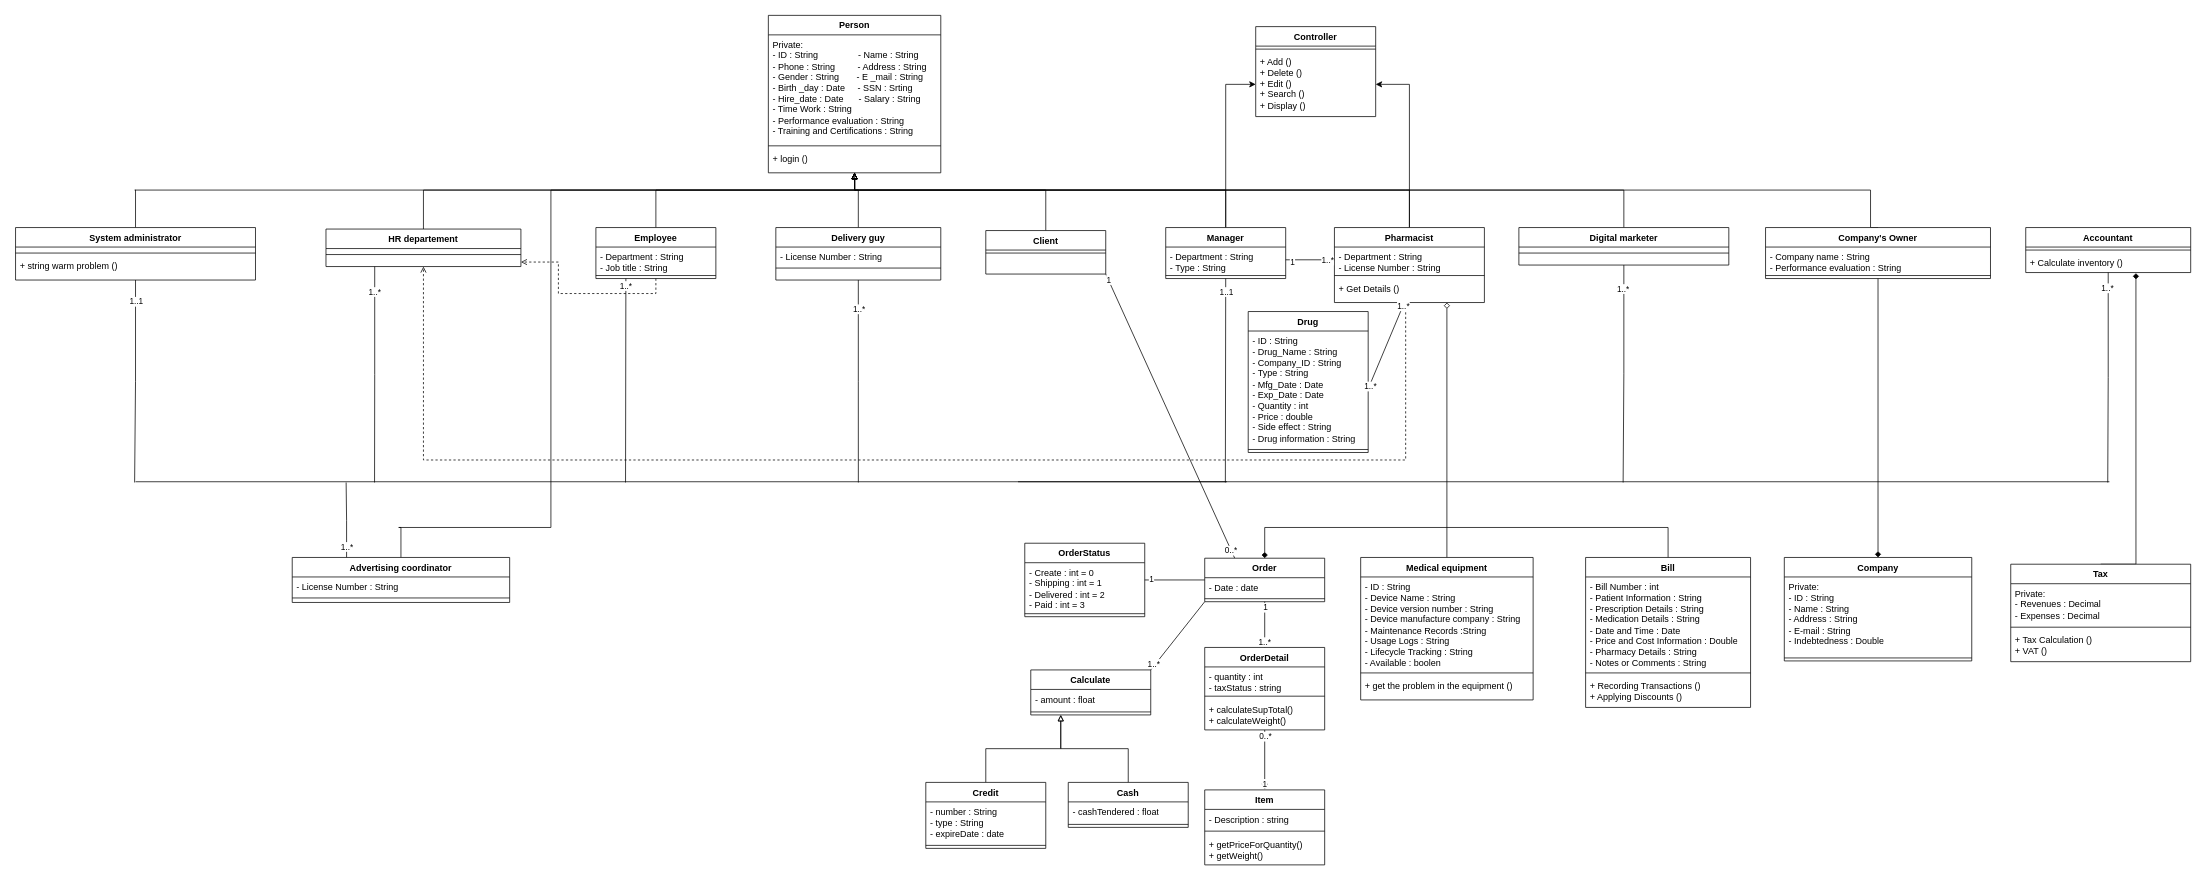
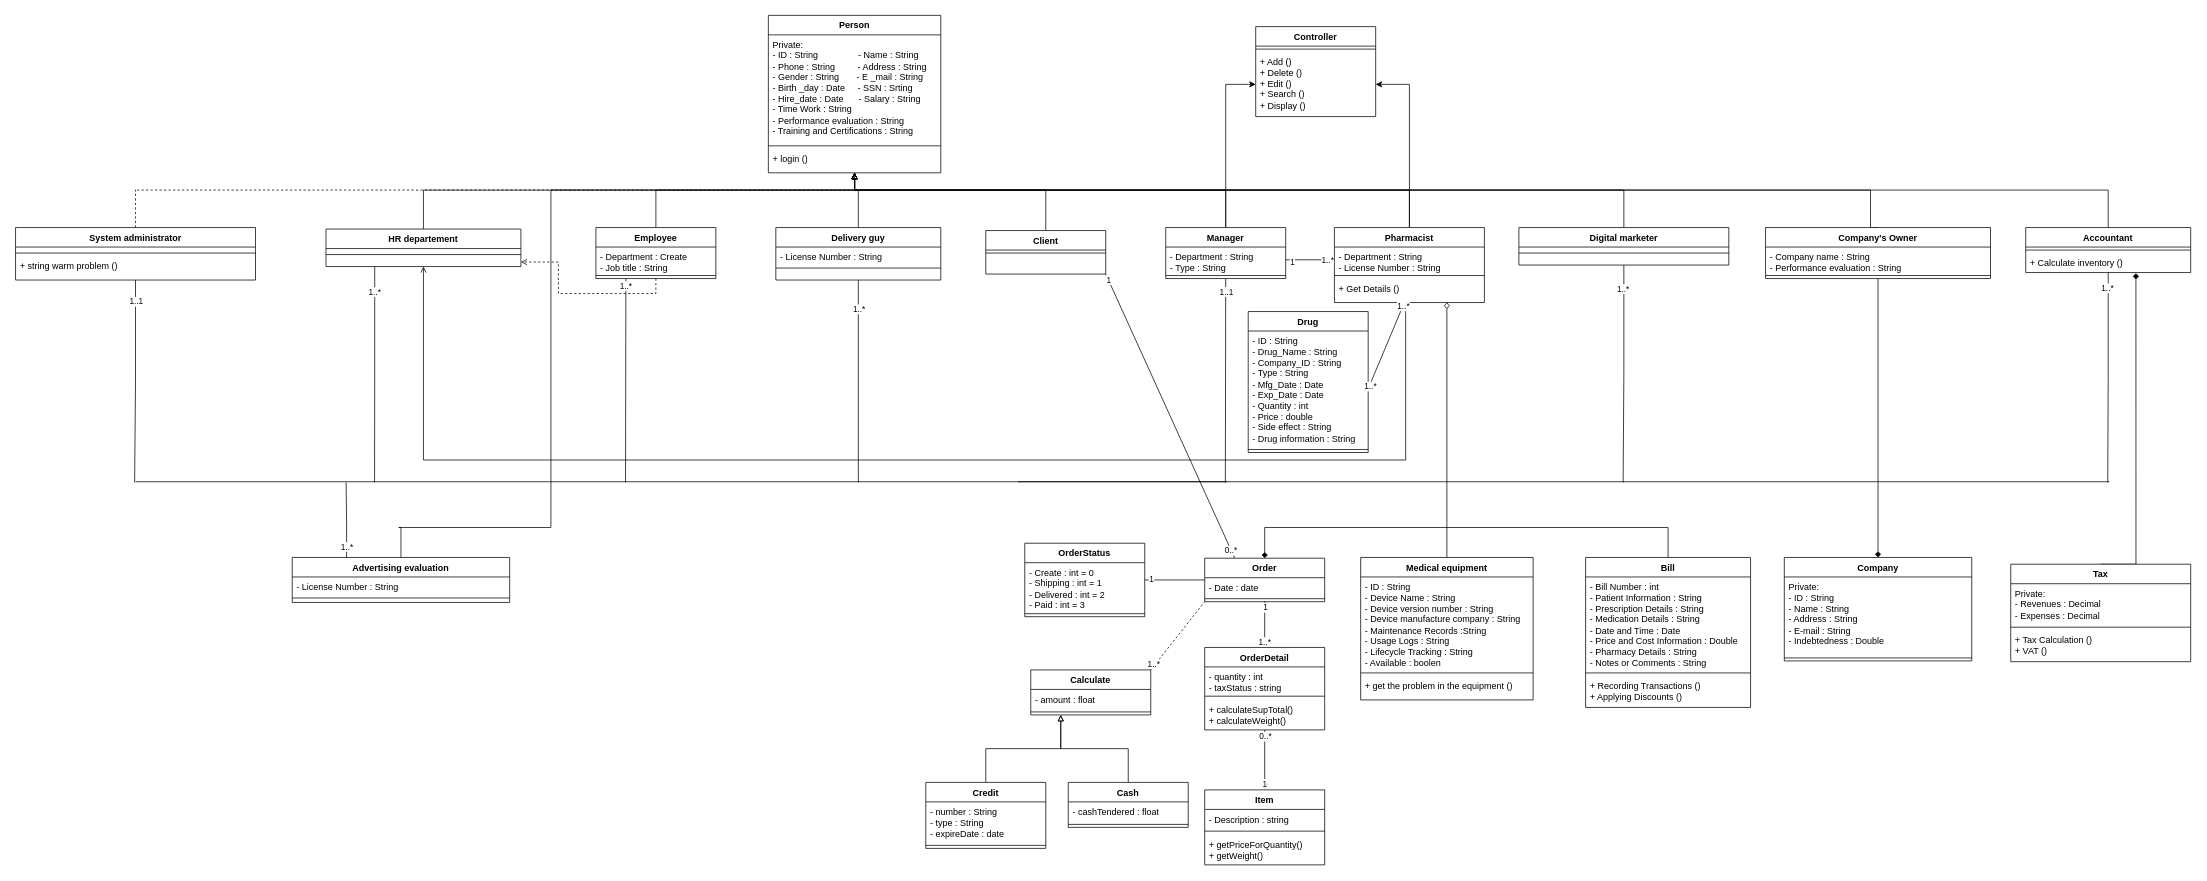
- <mxCell id="71" style="edgeStyle=orthogonalEdgeStyle;rounded=0;orthogonalLoop=1;jettySize=auto;html=1;exitX=0.5;exitY=0;exitDx=0;exitDy=0;entryX=0.5;entryY=1;entryDx=0;entryDy=0;endArrow=block;endFill=0;strokeColor=default;" parent="1" source="74" target="105" edge="1"><mxGeometry relative="1" as="geometry"><mxPoint x="1025.391" y="213" as="targetPoint" /><Array as="points"><mxPoint x="179" y="253" /><mxPoint x="1104" y="253" /></Array></mxGeometry></mxCell>
+ <mxCell id="71" style="edgeStyle=orthogonalEdgeStyle;rounded=0;orthogonalLoop=1;jettySize=auto;html=1;exitX=0.5;exitY=0;exitDx=0;exitDy=0;entryX=0.5;entryY=1;entryDx=0;entryDy=0;endArrow=block;endFill=0;strokeColor=default;dashed=1;" parent="1" source="74" target="105" edge="1"><mxGeometry relative="1" as="geometry"><mxPoint x="1025.391" y="213" as="targetPoint" /><Array as="points"><mxPoint x="179" y="253" /><mxPoint x="1104" y="253" /></Array></mxGeometry></mxCell>
+ <mxCell id="78" style="edgeStyle=orthogonalEdgeStyle;rounded=0;orthogonalLoop=1;jettySize=auto;html=1;exitX=0.5;exitY=0;exitDx=0;exitDy=0;entryX=0.5;entryY=1;entryDx=0;entryDy=0;endArrow=block;endFill=0;strokeColor=default;" parent="1" source="81" target="105" edge="1"><mxGeometry relative="1" as="geometry"><Array as="points"><mxPoint x="2810" y="253" /><mxPoint x="1104" y="253" /></Array></mxGeometry></mxCell>
- <mxCell id="58" value="- Department : String&lt;br&gt;- Job title&amp;nbsp;: String" style="text;strokeColor=none;fillColor=none;align=left;verticalAlign=top;spacingLeft=4;spacingRight=4;overflow=hidden;rotatable=0;points=[[0,0.5],[1,0.5]];portConstraint=eastwest;whiteSpace=wrap;html=1;" parent="57" vertex="1"><mxGeometry y="26" width="160" height="34" as="geometry" /></mxCell>
+ <mxCell id="58" value="- Department : Create&lt;br&gt;- Job title&amp;nbsp;: String" style="text;strokeColor=none;fillColor=none;align=left;verticalAlign=top;spacingLeft=4;spacingRight=4;overflow=hidden;rotatable=0;points=[[0,0.5],[1,0.5]];portConstraint=eastwest;whiteSpace=wrap;html=1;" parent="57" vertex="1"><mxGeometry y="26" width="160" height="34" as="geometry" /></mxCell>
- <mxCell id="17" style="edgeStyle=orthogonalEdgeStyle;rounded=0;orthogonalLoop=1;jettySize=auto;html=1;exitX=0.5;exitY=1;exitDx=0;exitDy=0;entryX=0.5;entryY=1;entryDx=0;entryDy=0;dashed=1;endArrow=open;endFill=0;" parent="1" source="20" target="63" edge="1"><mxGeometry relative="1" as="geometry"><mxPoint x="538.667" y="573" as="targetPoint" /><Array as="points"><mxPoint x="1874" y="613" /><mxPoint x="564" y="613" /></Array></mxGeometry></mxCell>
+ <mxCell id="17" style="edgeStyle=orthogonalEdgeStyle;rounded=0;orthogonalLoop=1;jettySize=auto;html=1;exitX=0.5;exitY=1;exitDx=0;exitDy=0;entryX=0.5;entryY=1;entryDx=0;entryDy=0;dashed=0;endArrow=open;endFill=0;" parent="1" source="20" target="63" edge="1"><mxGeometry relative="1" as="geometry"><mxPoint x="538.667" y="573" as="targetPoint" /><Array as="points"><mxPoint x="1874" y="613" /><mxPoint x="564" y="613" /></Array></mxGeometry></mxCell>
- <mxCell id="42" value="Advertising coordinator" style="swimlane;fontStyle=1;align=center;verticalAlign=top;childLayout=stackLayout;horizontal=1;startSize=26;horizontalStack=0;resizeParent=1;resizeParentMax=0;resizeLast=0;collapsible=1;marginBottom=0;whiteSpace=wrap;html=1;strokeColor=default;" parent="1" vertex="1"><mxGeometry x="389" y="743" width="290" height="60" as="geometry" /></mxCell>
+ <mxCell id="42" value="Advertising evaluation" style="swimlane;fontStyle=1;align=center;verticalAlign=top;childLayout=stackLayout;horizontal=1;startSize=26;horizontalStack=0;resizeParent=1;resizeParentMax=0;resizeLast=0;collapsible=1;marginBottom=0;whiteSpace=wrap;html=1;strokeColor=default;" parent="1" vertex="1"><mxGeometry x="389" y="743" width="290" height="60" as="geometry" /></mxCell>
- <mxCell id="124" style="rounded=0;orthogonalLoop=1;jettySize=auto;html=1;exitX=1;exitY=0;exitDx=0;exitDy=0;entryX=0;entryY=1;entryDx=0;entryDy=0;endArrow=none;endFill=0;" parent="1" source="126" target="102" edge="1"><mxGeometry relative="1" as="geometry" /></mxCell>
+ <mxCell id="124" style="rounded=0;orthogonalLoop=1;jettySize=auto;html=1;exitX=1;exitY=0;exitDx=0;exitDy=0;entryX=0;entryY=1;entryDx=0;entryDy=0;endArrow=none;endFill=0;dashed=1;" parent="1" source="126" target="102" edge="1"><mxGeometry relative="1" as="geometry" /></mxCell>
